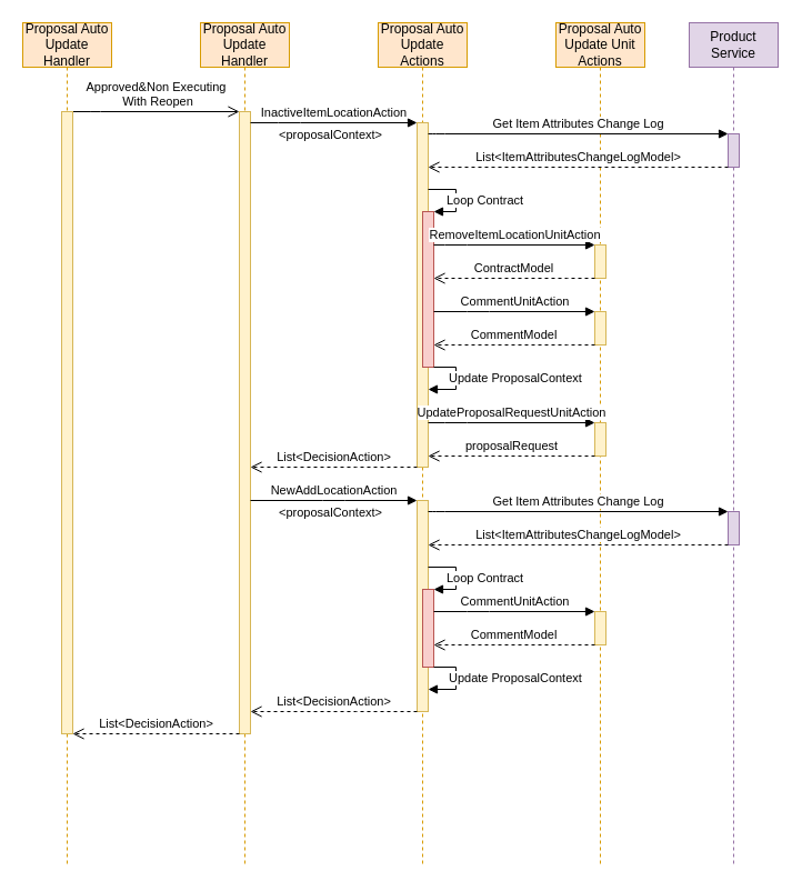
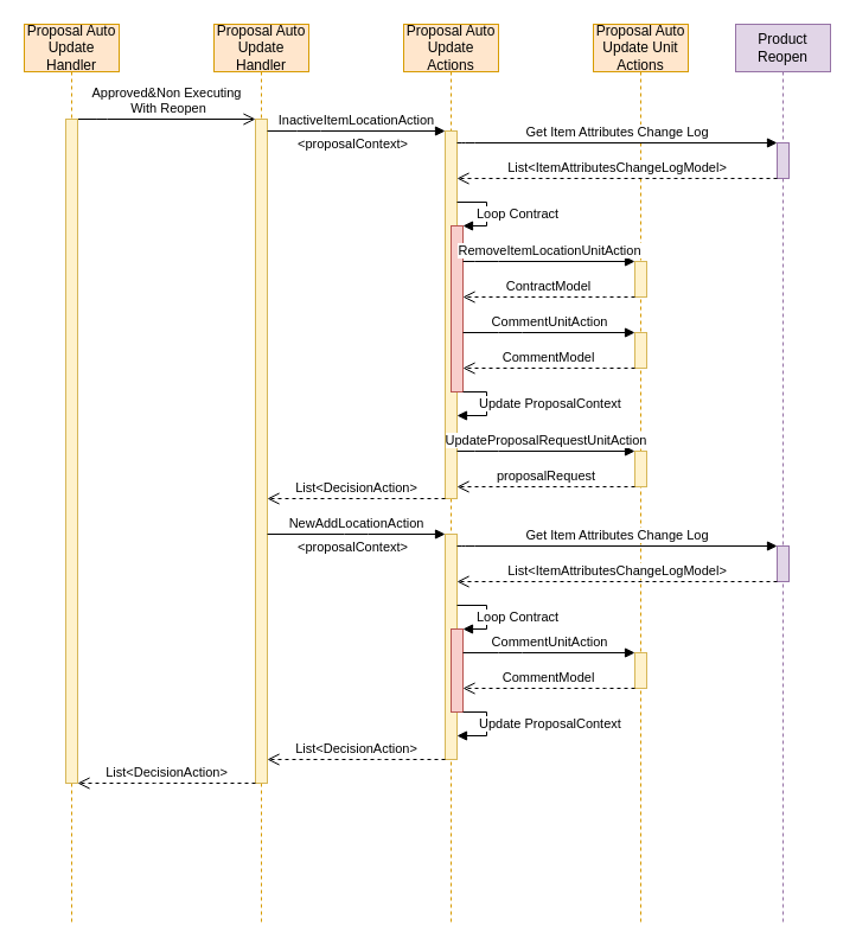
- <mxCell id="20" value="Product Service" style="shape=umlLifeline;perimeter=lifelinePerimeter;whiteSpace=wrap;html=1;container=1;collapsible=0;recursiveResize=0;outlineConnect=0;fillColor=#e1d5e7;strokeColor=#9673a6;" vertex="1" parent="1"><mxGeometry x="620" y="20" width="80" height="760" as="geometry" /></mxCell>
+ <mxCell id="20" value="Product Reopen" style="shape=umlLifeline;perimeter=lifelinePerimeter;whiteSpace=wrap;html=1;container=1;collapsible=0;recursiveResize=0;outlineConnect=0;fillColor=#e1d5e7;strokeColor=#9673a6;" vertex="1" parent="1"><mxGeometry x="620" y="20" width="80" height="760" as="geometry" /></mxCell>
